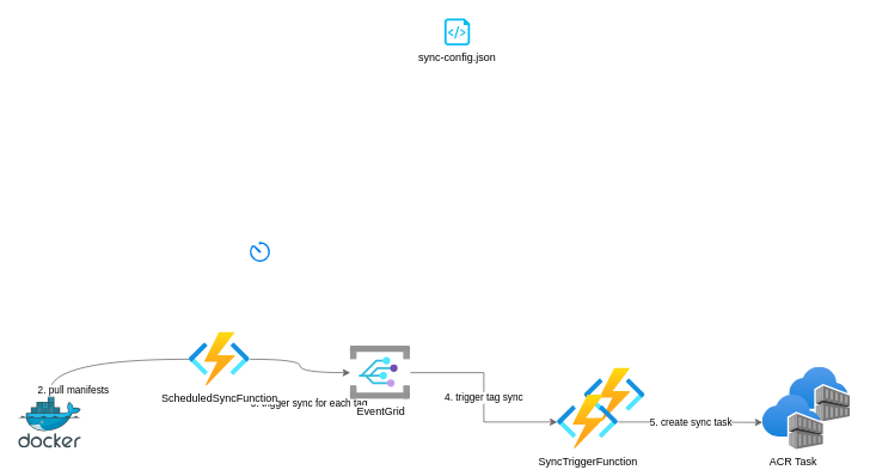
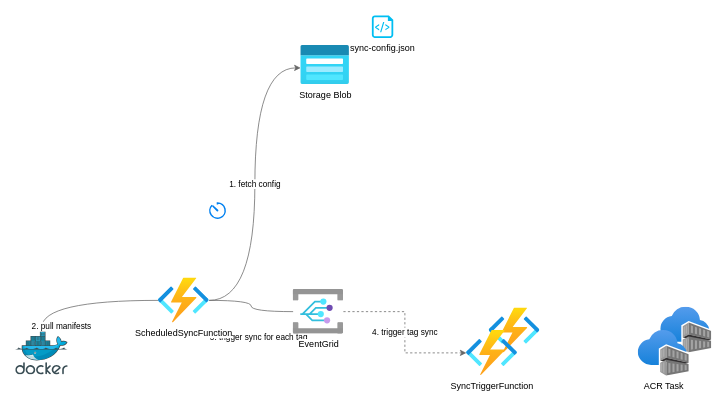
+ <mxCell id="8" value="Storage Blob" style="image;aspect=fixed;html=1;points=[];align=center;fontSize=12;image=img/lib/azure2/storage/Storage_Accounts_Classic.svg;" vertex="1" parent="1"><mxGeometry x="400" y="60" width="65" height="52" as="geometry" /></mxCell>
+ <mxCell id="12" value="1. fetch config" style="edgeStyle=orthogonalEdgeStyle;rounded=0;orthogonalLoop=1;jettySize=auto;html=1;entryX=0;entryY=0.577;entryDx=0;entryDy=0;entryPerimeter=0;curved=1;strokeColor=#666666;" edge="1" parent="1" source="6" target="8"><mxGeometry relative="1" as="geometry" /></mxCell>
- <mxCell id="5" value="3. trigger sync for each tag" style="edgeStyle=orthogonalEdgeStyle;rounded=0;orthogonalLoop=1;jettySize=auto;html=1;curved=1;strokeColor=#666666;" edge="1" parent="1" source="6" target="10"><mxGeometry x="0.27" y="-33" relative="1" as="geometry"><mxPoint y="1" as="offset" /></mxGeometry></mxCell>
+ <mxCell id="5" value="3. trigger sync for each tag" style="edgeStyle=orthogonalEdgeStyle;rounded=0;orthogonalLoop=1;jettySize=auto;html=1;curved=1;strokeColor=#666666;endArrow=none;" edge="1" parent="1" source="6" target="10"><mxGeometry x="0.27" y="-33" relative="1" as="geometry"><mxPoint y="1" as="offset" /></mxGeometry></mxCell>
- <mxCell id="9" value="4. trigger tag sync" style="edgeStyle=orthogonalEdgeStyle;rounded=0;orthogonalLoop=1;jettySize=auto;html=1;strokeColor=#666666;" edge="1" parent="1" source="10" target="16"><mxGeometry relative="1" as="geometry" /></mxCell>
+ <mxCell id="9" value="4. trigger tag sync" style="edgeStyle=orthogonalEdgeStyle;rounded=0;orthogonalLoop=1;jettySize=auto;html=1;strokeColor=#666666;dashed=1;" edge="1" parent="1" source="10" target="16"><mxGeometry relative="1" as="geometry" /></mxCell>
- <mxCell id="15" value="5. create sync task" style="edgeStyle=orthogonalEdgeStyle;rounded=0;orthogonalLoop=1;jettySize=auto;html=1;strokeColor=#666666;" edge="1" parent="1" source="16" target="14"><mxGeometry relative="1" as="geometry" /></mxCell>
